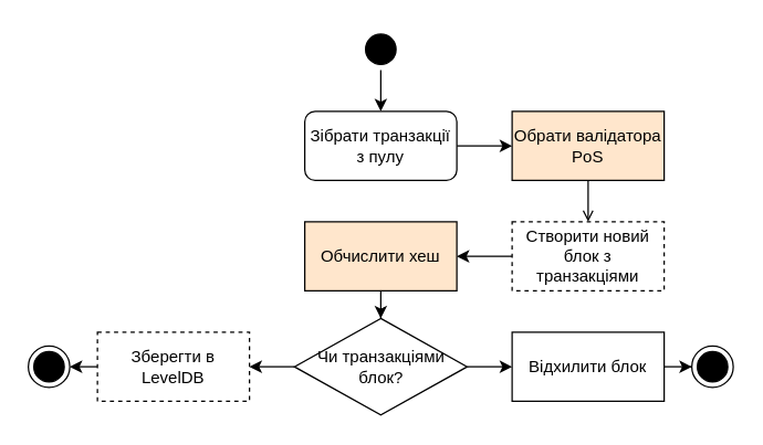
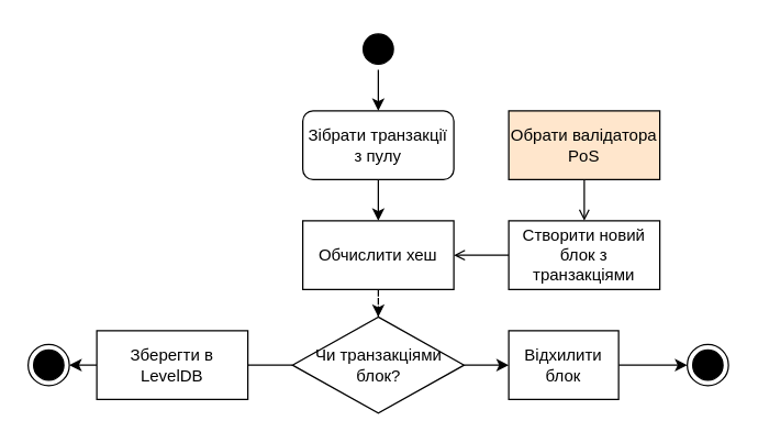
- <mxCell id="4" style="edgeStyle=orthogonalEdgeStyle;rounded=0;orthogonalLoop=1;jettySize=auto;html=1;entryX=0;entryY=0.5;entryDx=0;entryDy=0;" edge="1" parent="1" source="5" target="7"><mxGeometry relative="1" as="geometry" /></mxCell>
+ <mxCell id="4" style="edgeStyle=orthogonalEdgeStyle;rounded=0;orthogonalLoop=1;jettySize=auto;html=1;" edge="1" parent="1" source="5" target="11"><mxGeometry relative="1" as="geometry" /></mxCell>
- <mxCell id="11" value="Обчислити хеш" style="html=1;whiteSpace=wrap;fillColor=#ffe6cc;" vertex="1" parent="1"><mxGeometry x="220" y="160" width="110" height="50" as="geometry" /></mxCell>
+ <mxCell id="11" value="Обчислити хеш" style="html=1;whiteSpace=wrap;" vertex="1" parent="1"><mxGeometry x="220" y="160" width="110" height="50" as="geometry" /></mxCell>
- <mxCell id="8" value="" style="edgeStyle=orthogonalEdgeStyle;rounded=0;orthogonalLoop=1;jettySize=auto;html=1;" edge="1" parent="1" source="9" target="11"><mxGeometry relative="1" as="geometry" /></mxCell>
+ <mxCell id="8" value="" style="edgeStyle=orthogonalEdgeStyle;rounded=0;orthogonalLoop=1;jettySize=auto;html=1;endArrow=open;" edge="1" parent="1" source="9" target="11"><mxGeometry relative="1" as="geometry" /></mxCell>
- <mxCell id="9" value="Створити новий блок з транзакціями" style="html=1;whiteSpace=wrap;dashed=1;" vertex="1" parent="1"><mxGeometry x="370" y="160" width="110" height="50" as="geometry" /></mxCell>
+ <mxCell id="9" value="Створити новий блок з транзакціями" style="html=1;whiteSpace=wrap;" vertex="1" parent="1"><mxGeometry x="370" y="160" width="110" height="50" as="geometry" /></mxCell>
- <mxCell id="10" style="edgeStyle=orthogonalEdgeStyle;rounded=0;orthogonalLoop=1;jettySize=auto;html=1;exitX=0.5;exitY=1;exitDx=0;exitDy=0;" edge="1" parent="1" source="11" target="14"><mxGeometry relative="1" as="geometry" /></mxCell>
+ <mxCell id="10" style="edgeStyle=orthogonalEdgeStyle;rounded=0;orthogonalLoop=1;jettySize=auto;html=1;exitX=0.5;exitY=1;exitDx=0;exitDy=0;dashed=1;" edge="1" parent="1" source="11" target="14"><mxGeometry relative="1" as="geometry" /></mxCell>
- <mxCell id="16" value="Зберегти в LevelDB" style="html=1;whiteSpace=wrap;dashed=1;" vertex="1" parent="1"><mxGeometry x="70" y="240" width="110" height="50" as="geometry" /></mxCell>
+ <mxCell id="16" value="Зберегти в LevelDB" style="html=1;whiteSpace=wrap;" vertex="1" parent="1"><mxGeometry x="70" y="240" width="110" height="50" as="geometry" /></mxCell>
- <mxCell id="12" value="" style="edgeStyle=orthogonalEdgeStyle;rounded=0;orthogonalLoop=1;jettySize=auto;html=1;" edge="1" parent="1" source="14" target="16"><mxGeometry relative="1" as="geometry" /></mxCell>
+ <mxCell id="12" value="" style="edgeStyle=orthogonalEdgeStyle;rounded=0;orthogonalLoop=1;jettySize=auto;html=1;endArrow=none;" edge="1" parent="1" source="14" target="16"><mxGeometry relative="1" as="geometry" /></mxCell>
- <mxCell id="18" value="Відхилити блок" style="html=1;whiteSpace=wrap;" vertex="1" parent="1"><mxGeometry x="370" y="240" width="110" height="50" as="geometry" /></mxCell>
+ <mxCell id="18" value="Відхилити блок" style="html=1;whiteSpace=wrap;" vertex="1" parent="1"><mxGeometry x="370" y="240" width="80" height="50" as="geometry" /></mxCell>
